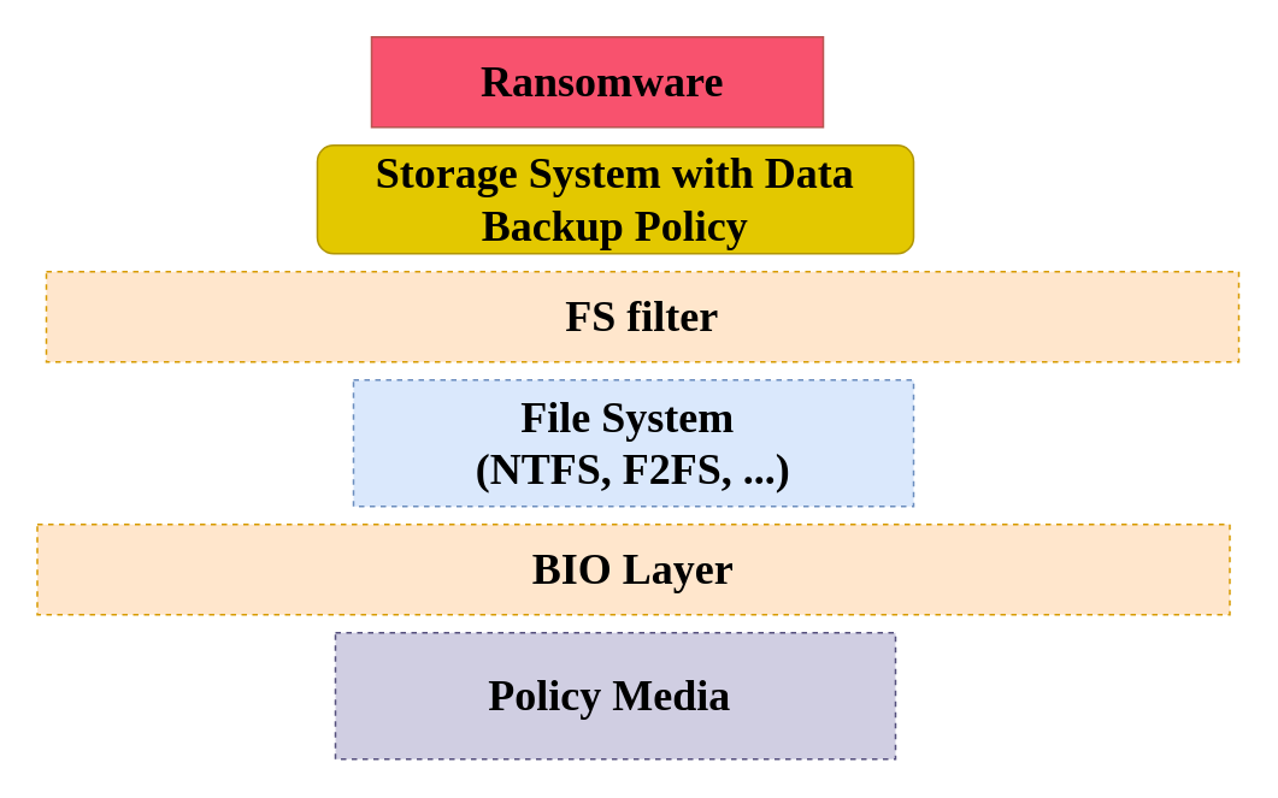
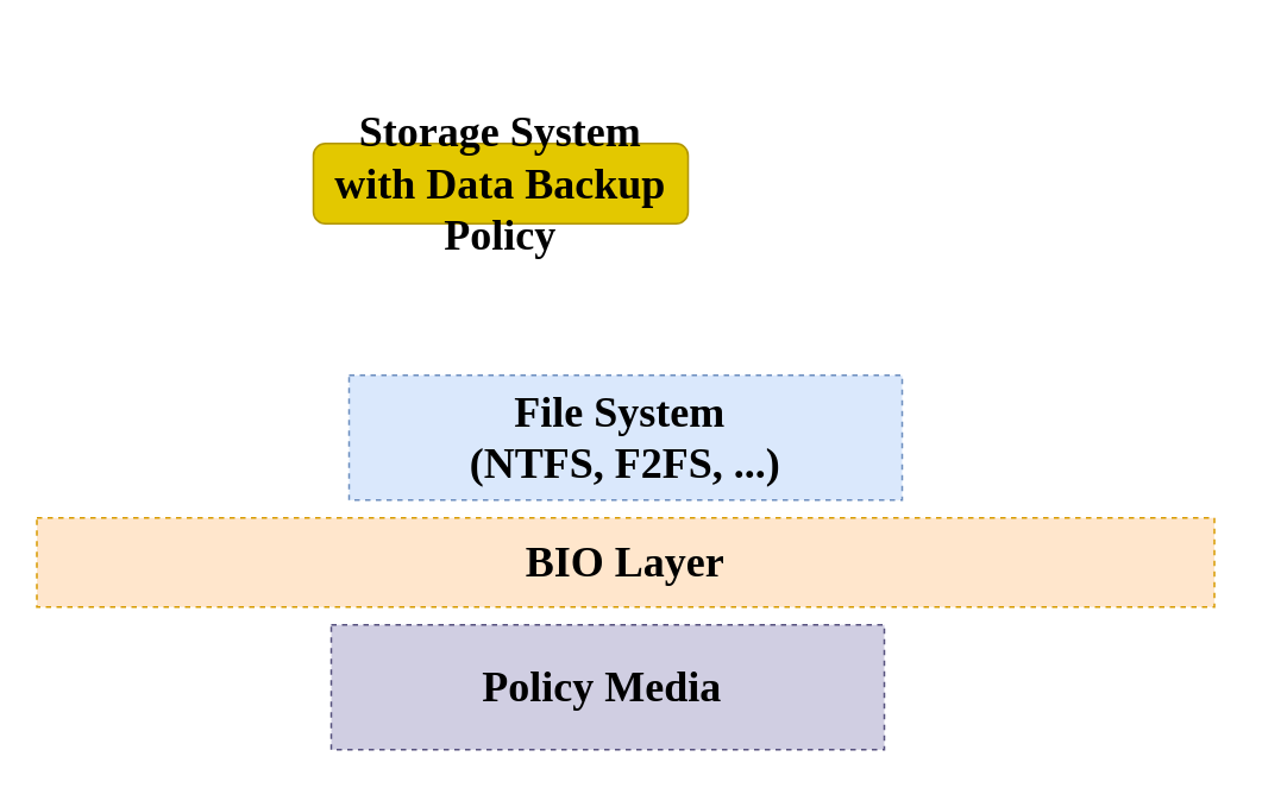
- <mxCell id="3" value="&lt;h1&gt;&lt;font face=&quot;Georgia&quot;&gt;&amp;nbsp;Ransomware&lt;/font&gt;&lt;/h1&gt;" style="rounded=0;whiteSpace=wrap;html=1;fillColor=#F8526E;strokeColor=#b85450;" vertex="1" parent="1"><mxGeometry x="205" y="20" width="250" height="50" as="geometry" /></mxCell>
- <mxCell id="5" value="&lt;h1&gt;&lt;font face=&quot;Georgia&quot;&gt;Storage System with Data Backup Policy&lt;/font&gt;&lt;/h1&gt;" style="rounded=1;whiteSpace=wrap;html=1;fillColor=#e3c800;fontColor=#000000;strokeColor=#B09500;" vertex="1" parent="1"><mxGeometry x="175" y="80" width="330" height="60" as="geometry" /></mxCell>
+ <mxCell id="5" value="&lt;h1&gt;&lt;font face=&quot;Georgia&quot;&gt;Storage System with Data Backup Policy&lt;/font&gt;&lt;/h1&gt;" style="rounded=1;whiteSpace=wrap;html=1;fillColor=#e3c800;fontColor=#000000;strokeColor=#B09500;" vertex="1" parent="1"><mxGeometry x="175" y="80" width="210" height="45" as="geometry" /></mxCell>
- <mxCell id="2" value="&lt;h1&gt;&lt;font face=&quot;Georgia&quot;&gt;FS filter&lt;/font&gt;&lt;/h1&gt;" style="rounded=0;whiteSpace=wrap;html=1;fillColor=#ffe6cc;strokeColor=#d79b00;dashed=1;" vertex="1" parent="1"><mxGeometry x="25" y="150" width="660" height="50" as="geometry" /></mxCell>
